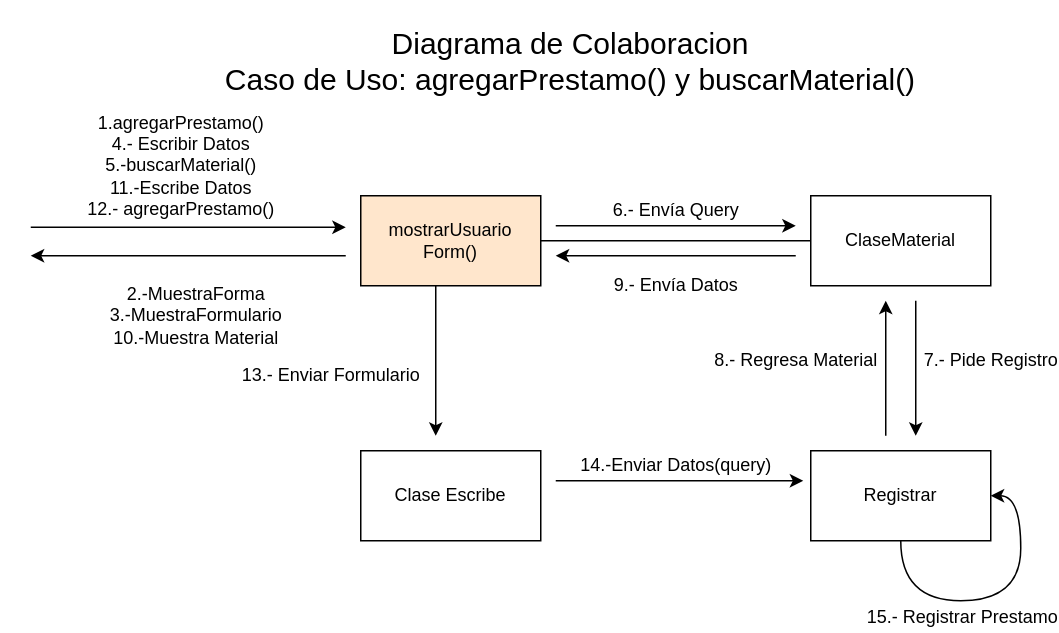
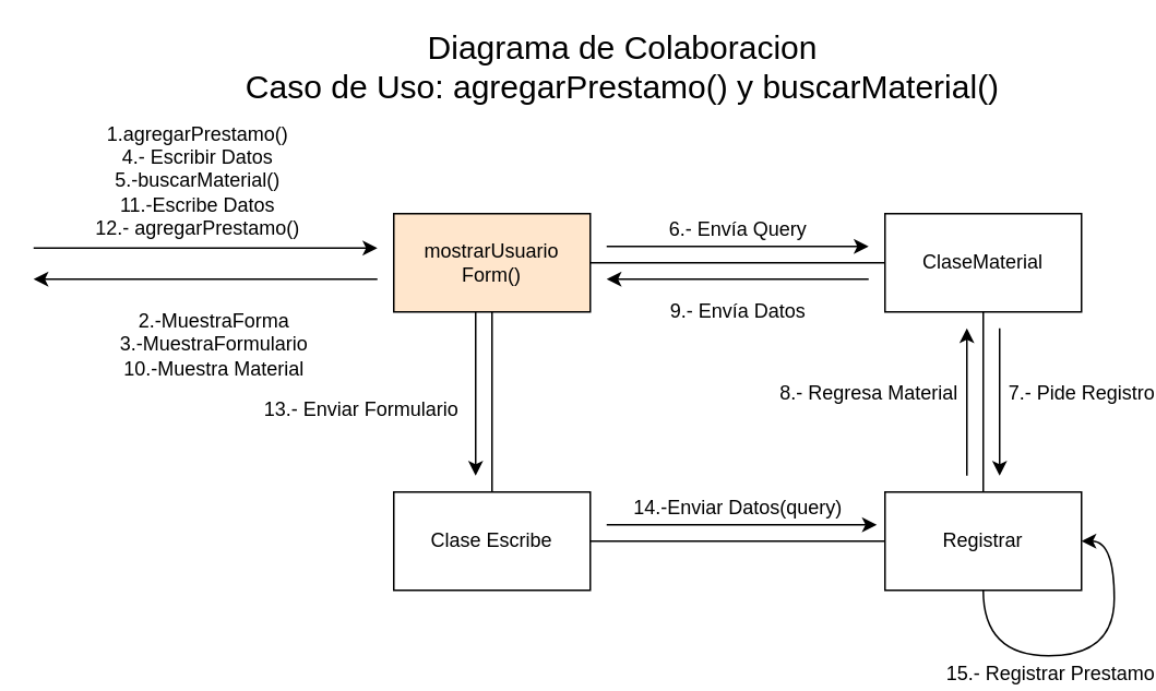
+ <mxCell id="2" value="" style="edgeStyle=orthogonalEdgeStyle;rounded=0;orthogonalLoop=1;jettySize=auto;html=1;endArrow=none;endFill=0;fontSize=20;" edge="1" parent="1" source="3" target="4"><mxGeometry relative="1" as="geometry"><mxPoint x="600" y="380" as="targetPoint" /></mxGeometry></mxCell>
+ <mxCell id="6" value="" style="edgeStyle=orthogonalEdgeStyle;curved=1;rounded=0;orthogonalLoop=1;jettySize=auto;html=1;endArrow=none;endFill=0;fontSize=12;" edge="1" parent="1" source="7" target="16"><mxGeometry relative="1" as="geometry"><mxPoint x="300" y="270" as="targetPoint" /></mxGeometry></mxCell>
+ <mxCell id="15" value="" style="edgeStyle=orthogonalEdgeStyle;curved=1;rounded=0;orthogonalLoop=1;jettySize=auto;html=1;endArrow=none;endFill=0;fontSize=12;entryX=0;entryY=0.5;entryDx=0;entryDy=0;" edge="1" parent="1" source="16" target="4"><mxGeometry relative="1" as="geometry"><mxPoint x="440" y="330" as="targetPoint" /></mxGeometry></mxCell>
